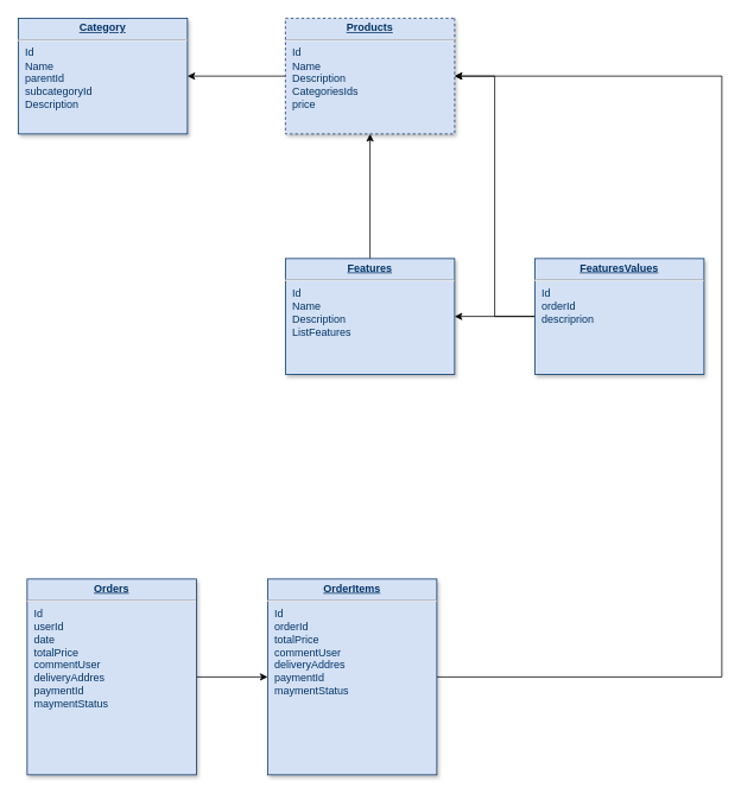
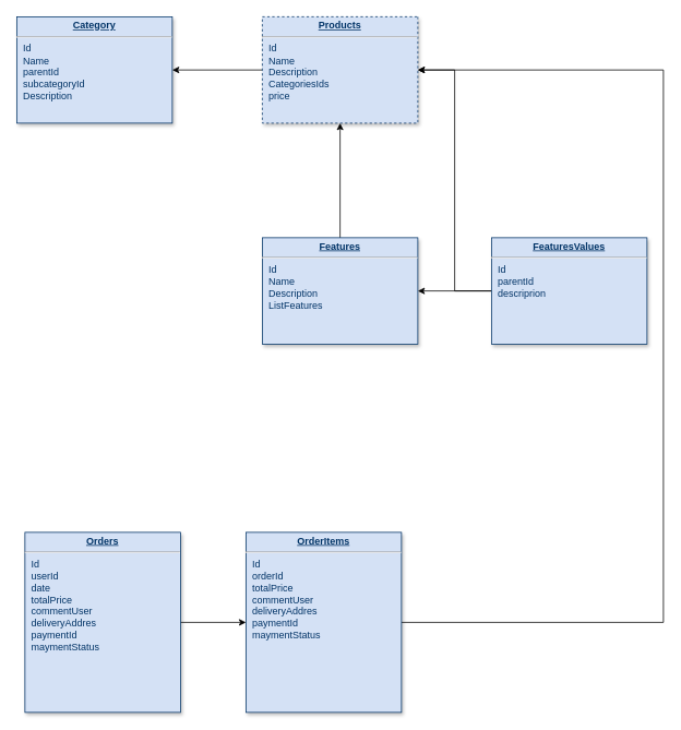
- <mxCell id="9" value="&lt;p style=&quot;margin: 0px; margin-top: 4px; text-align: center; text-decoration: underline;&quot;&gt;&lt;b&gt;FeaturesValues&lt;/b&gt;&lt;/p&gt;&lt;hr&gt;&lt;p style=&quot;margin: 0px; margin-left: 8px;&quot;&gt;Id&lt;/p&gt;&lt;p style=&quot;margin: 0px; margin-left: 8px;&quot;&gt;orderId&lt;/p&gt;&lt;p style=&quot;margin: 0px; margin-left: 8px;&quot;&gt;descriprion&lt;/p&gt;&lt;p style=&quot;margin: 0px; margin-left: 8px;&quot;&gt;&lt;br&gt;&lt;/p&gt;&lt;p style=&quot;margin: 0px; margin-left: 8px;&quot;&gt;&lt;br&gt;&lt;/p&gt;" style="verticalAlign=top;align=left;overflow=fill;fontSize=12;fontFamily=Helvetica;html=1;strokeColor=#003366;shadow=1;fillColor=#D4E1F5;fontColor=#003366;direction=south;" vertex="1" parent="1"><mxGeometry x="600" y="290" width="190" height="130" as="geometry" /></mxCell>
+ <mxCell id="9" value="&lt;p style=&quot;margin: 0px; margin-top: 4px; text-align: center; text-decoration: underline;&quot;&gt;&lt;b&gt;FeaturesValues&lt;/b&gt;&lt;/p&gt;&lt;hr&gt;&lt;p style=&quot;margin: 0px; margin-left: 8px;&quot;&gt;Id&lt;/p&gt;&lt;p style=&quot;margin: 0px; margin-left: 8px;&quot;&gt;parentId&lt;/p&gt;&lt;p style=&quot;margin: 0px; margin-left: 8px;&quot;&gt;descriprion&lt;/p&gt;&lt;p style=&quot;margin: 0px; margin-left: 8px;&quot;&gt;&lt;br&gt;&lt;/p&gt;&lt;p style=&quot;margin: 0px; margin-left: 8px;&quot;&gt;&lt;br&gt;&lt;/p&gt;" style="verticalAlign=top;align=left;overflow=fill;fontSize=12;fontFamily=Helvetica;html=1;strokeColor=#003366;shadow=1;fillColor=#D4E1F5;fontColor=#003366;direction=south;" vertex="1" parent="1"><mxGeometry x="600" y="290" width="190" height="130" as="geometry" /></mxCell>
